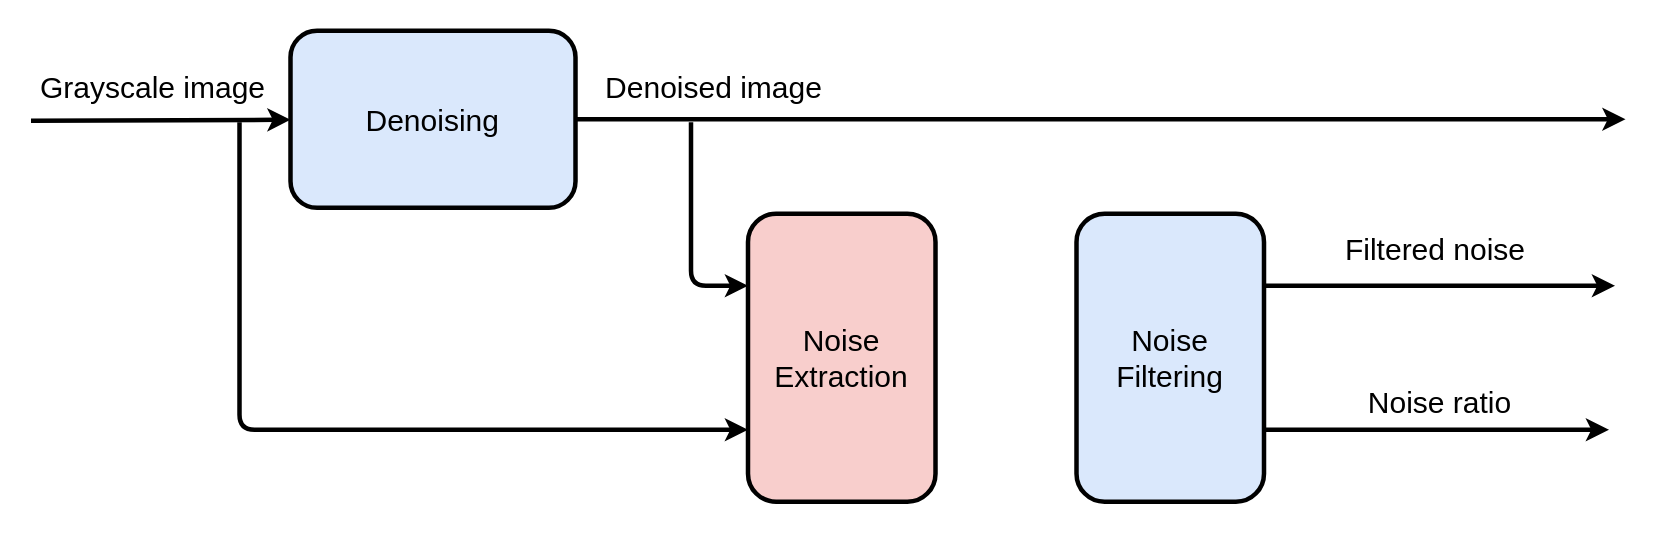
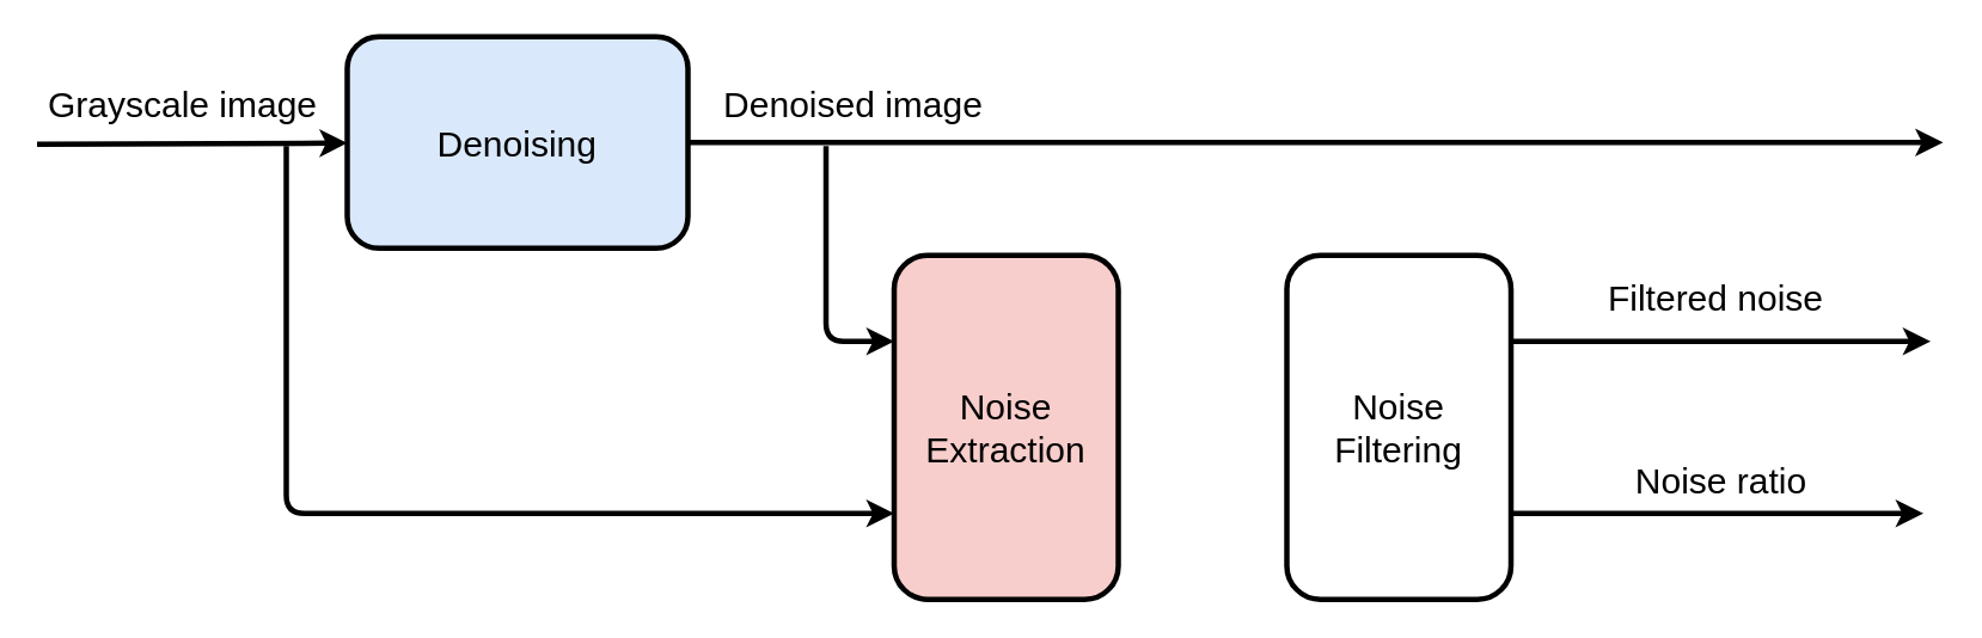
- <mxCell id="4" value="&lt;font style=&quot;font-size: 20px&quot;&gt;Noise Filtering&lt;/font&gt;" style="rounded=1;whiteSpace=wrap;html=1;strokeWidth=3;fillColor=#dae8fc;" vertex="1" parent="1"><mxGeometry x="717" y="142" width="125" height="192" as="geometry" /></mxCell>
+ <mxCell id="4" value="&lt;font style=&quot;font-size: 20px&quot;&gt;Noise Filtering&lt;/font&gt;" style="rounded=1;whiteSpace=wrap;html=1;strokeWidth=3;fillColor=#ffffff;" vertex="1" parent="1"><mxGeometry x="717" y="142" width="125" height="192" as="geometry" /></mxCell>
